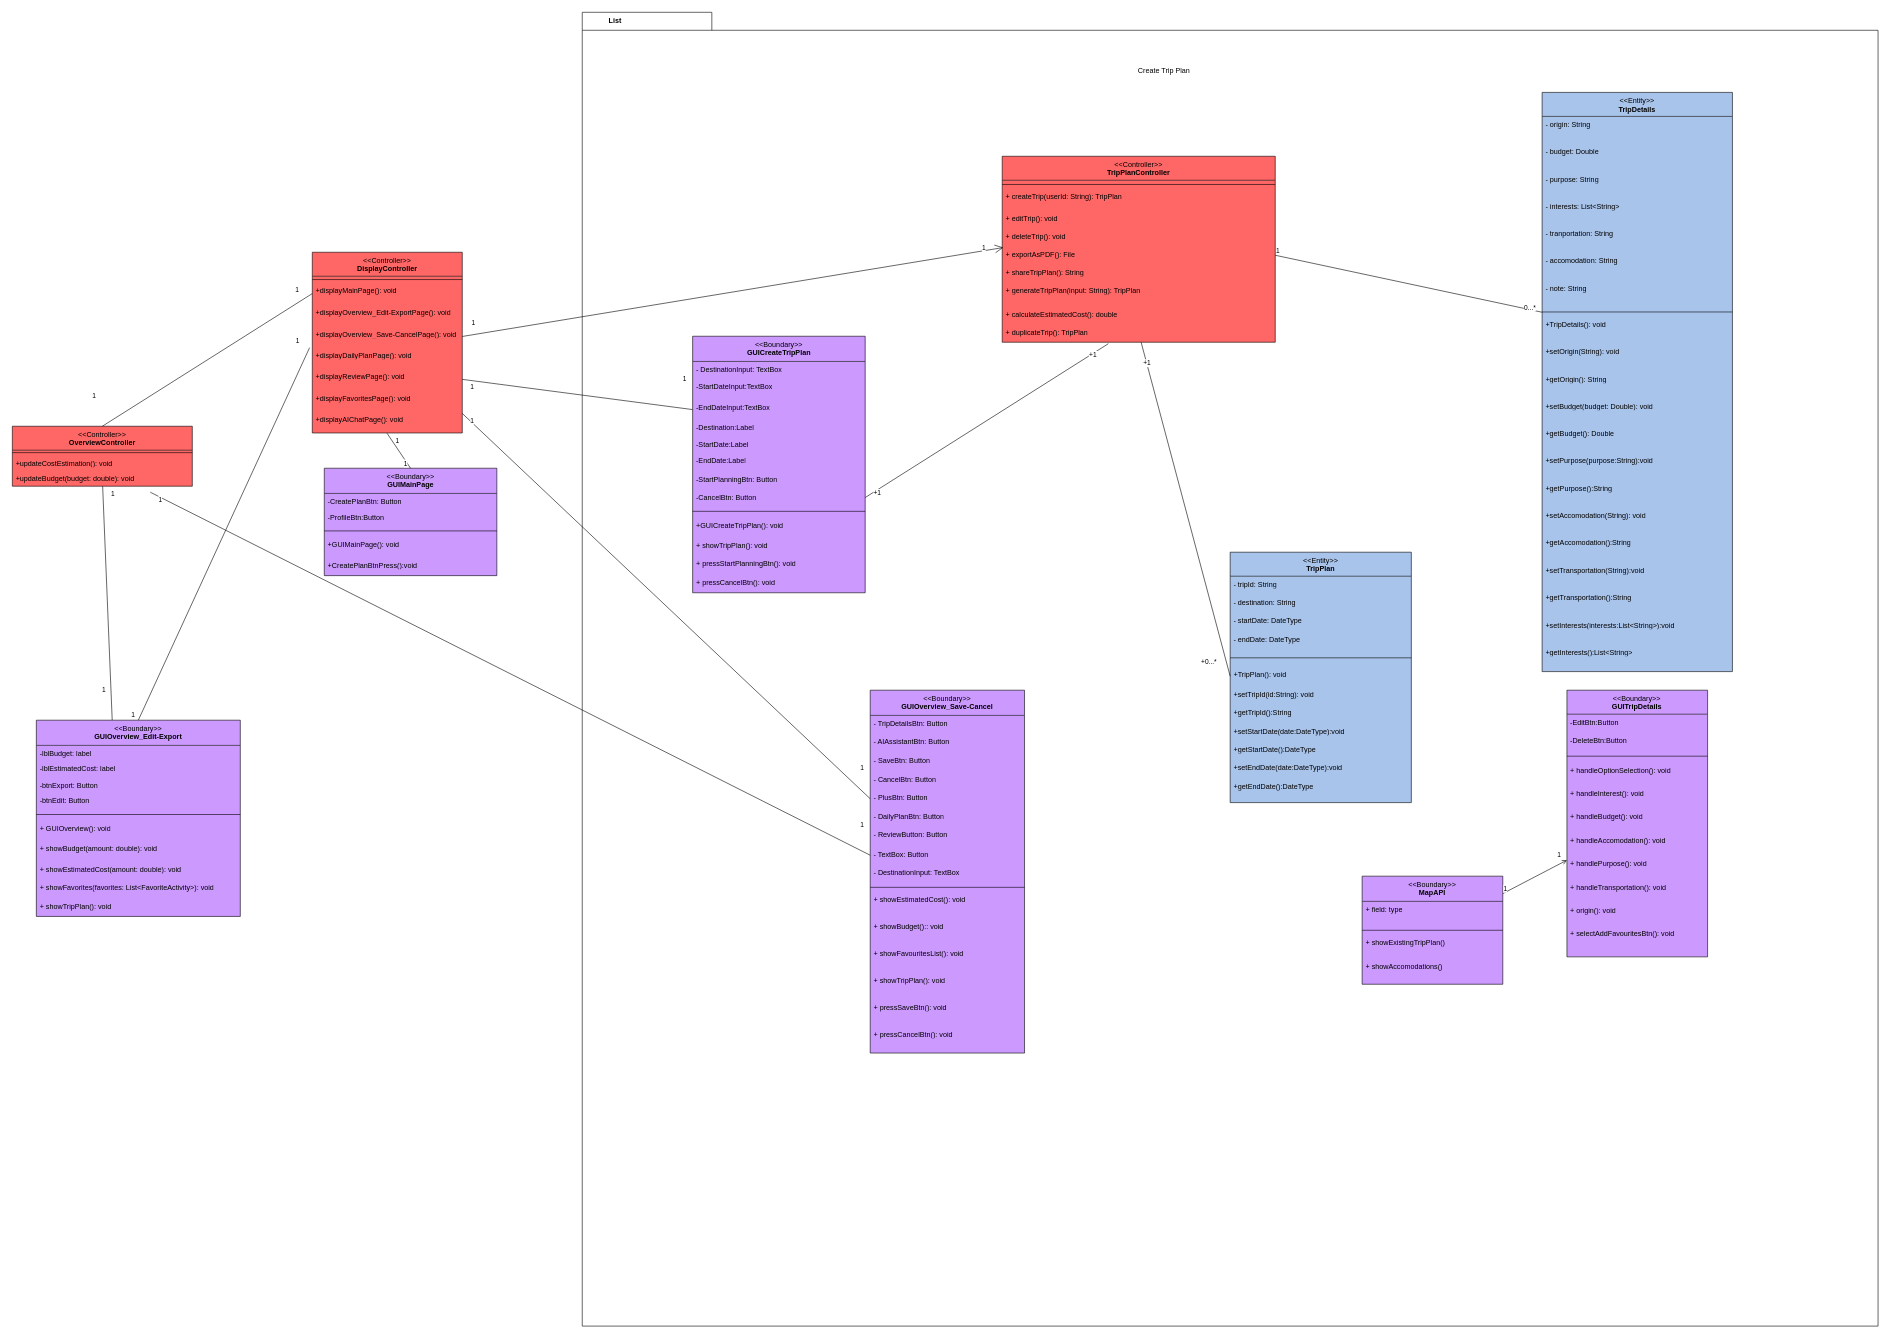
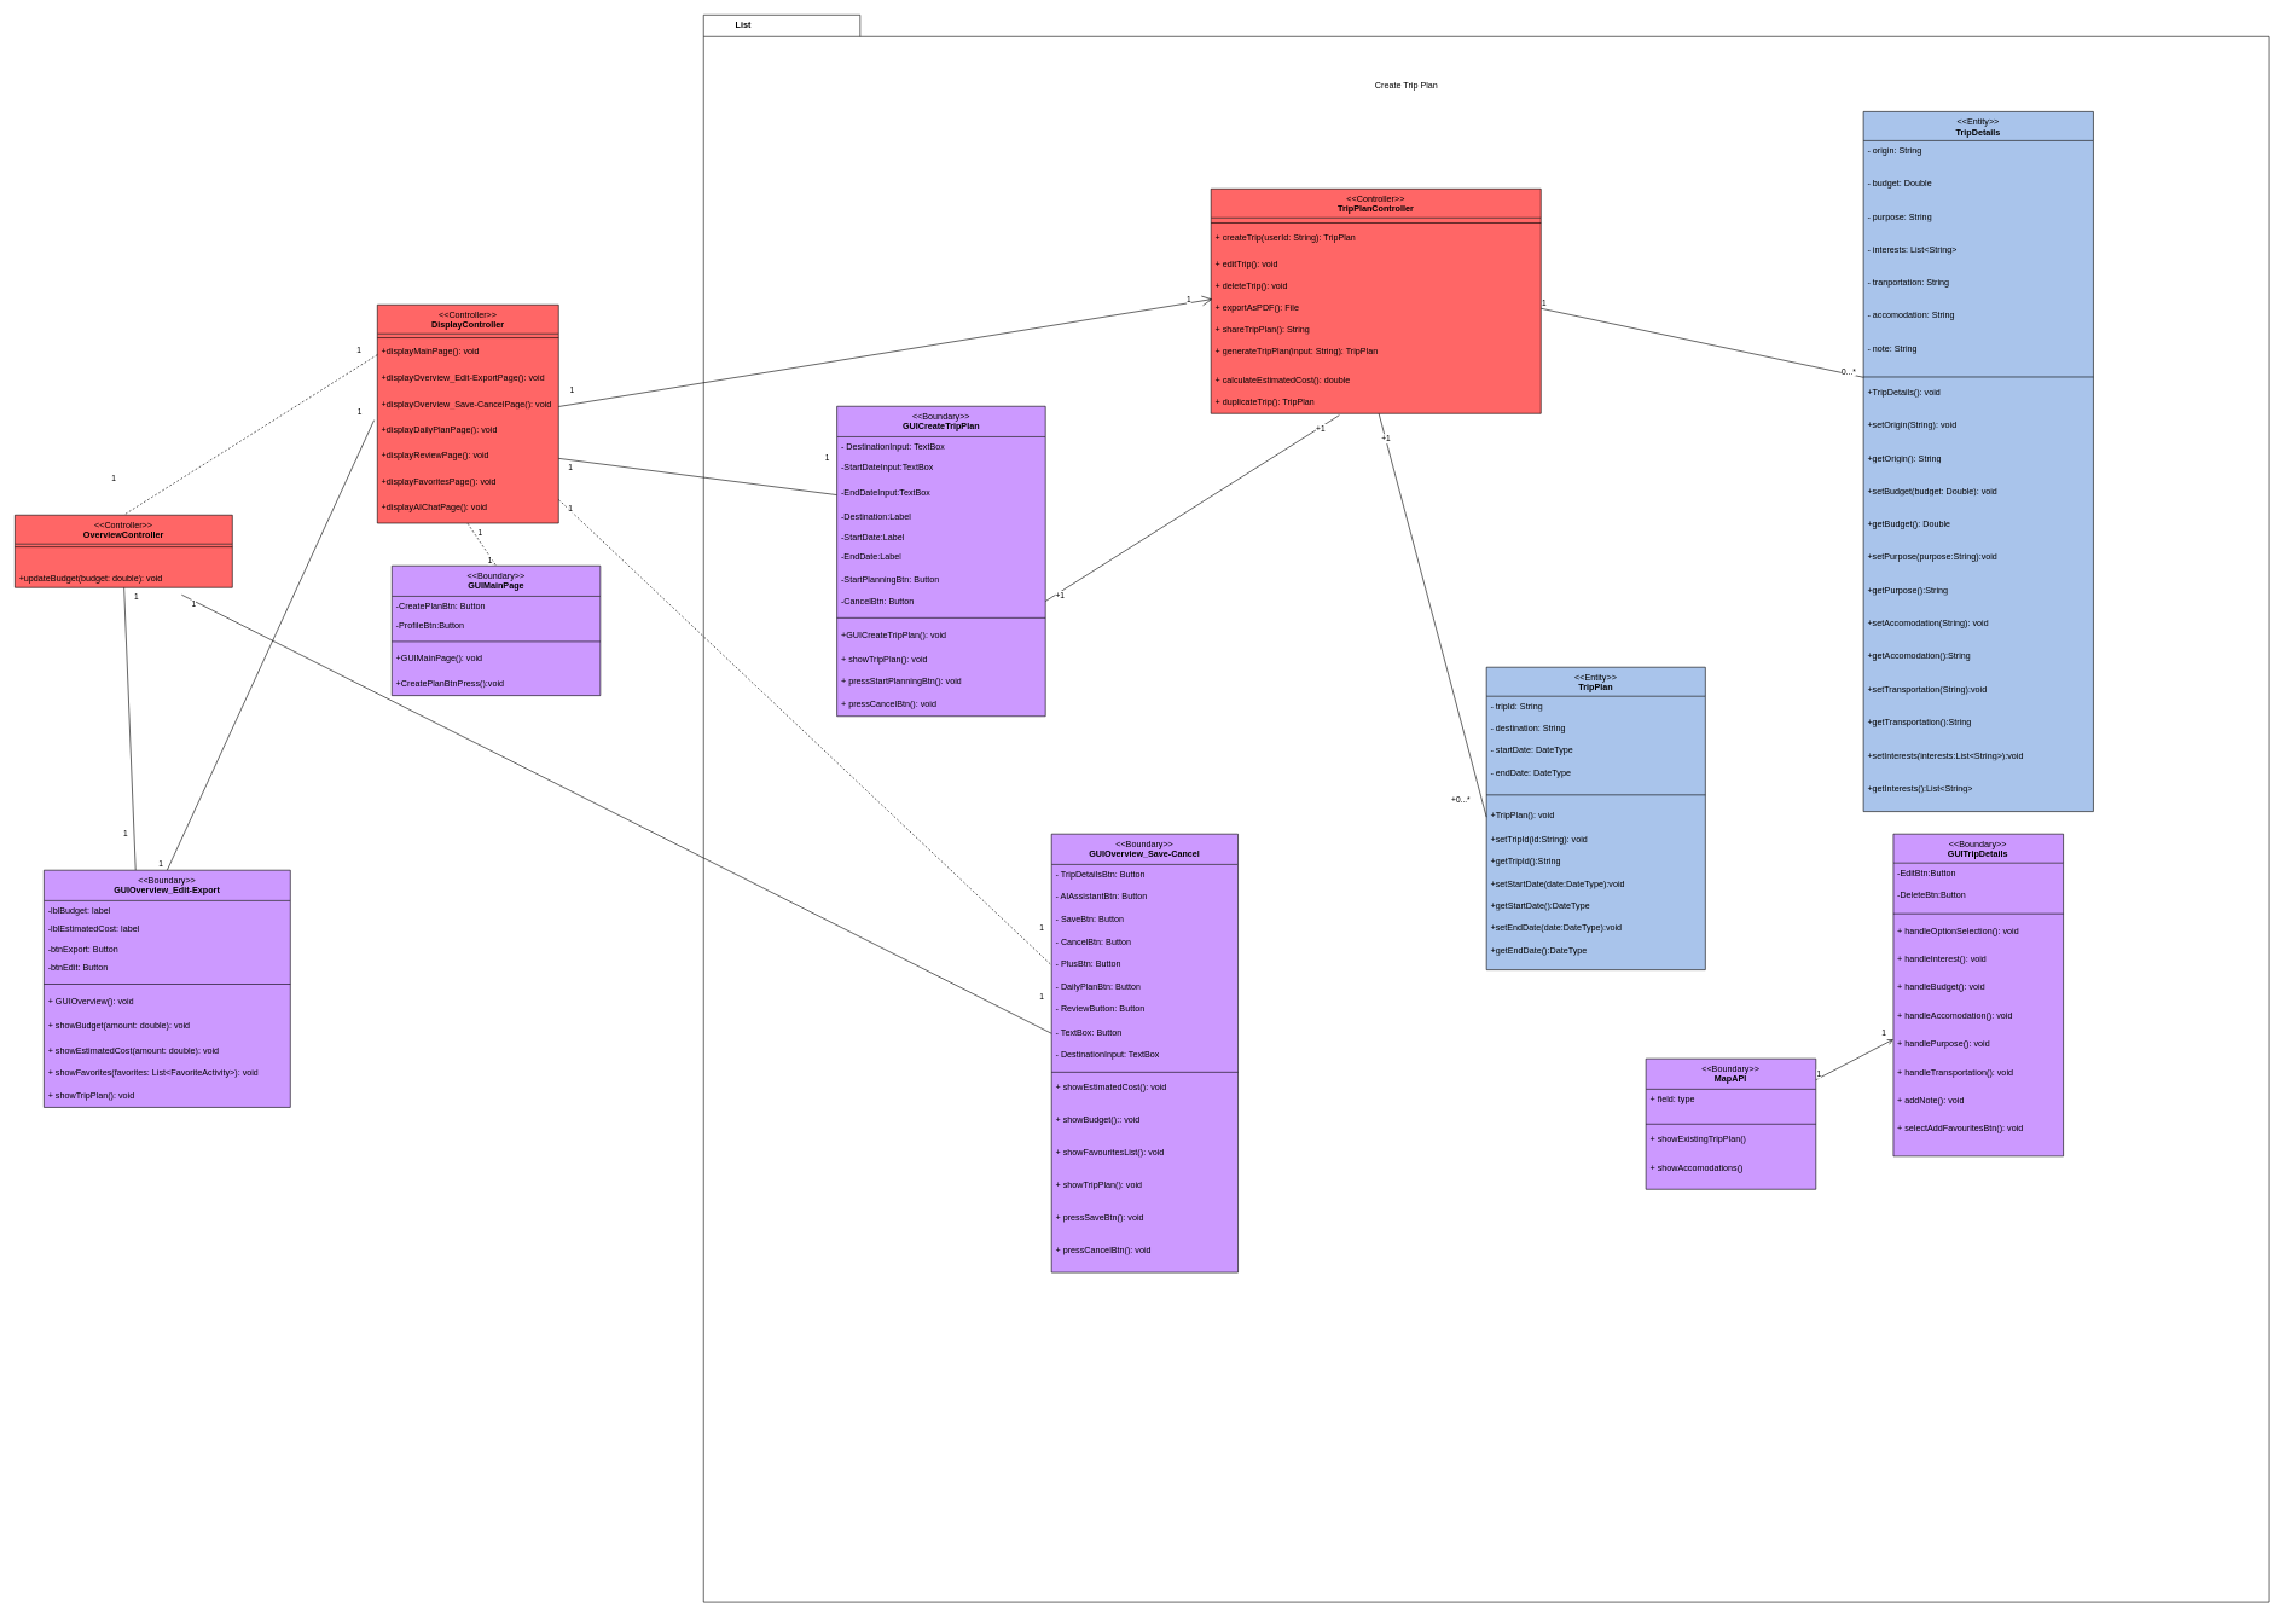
- <mxCell id="79" value="" style="endArrow=none;html=1;rounded=0;exitX=0;exitY=0.5;exitDx=0;exitDy=0;entryX=0.5;entryY=0;entryDx=0;entryDy=0;" parent="1" source="5" target="72" edge="1"><mxGeometry relative="1" as="geometry"><mxPoint x="180" y="600" as="sourcePoint" /><mxPoint x="450" y="916" as="targetPoint" /></mxGeometry></mxCell>
+ <mxCell id="79" value="" style="endArrow=none;html=1;rounded=0;exitX=0;exitY=0.5;exitDx=0;exitDy=0;entryX=0.5;entryY=0;entryDx=0;entryDy=0;dashed=1;" parent="1" source="5" target="72" edge="1"><mxGeometry relative="1" as="geometry"><mxPoint x="180" y="600" as="sourcePoint" /><mxPoint x="450" y="916" as="targetPoint" /></mxGeometry></mxCell>
- <mxCell id="18" value="" style="endArrow=none;html=1;rounded=0;exitX=0.498;exitY=1.008;exitDx=0;exitDy=0;exitPerimeter=0;entryX=0.5;entryY=0;entryDx=0;entryDy=0;" parent="1" source="11" target="12" edge="1"><mxGeometry relative="1" as="geometry"><mxPoint x="1010" y="810" as="sourcePoint" /><mxPoint x="1170" y="810" as="targetPoint" /></mxGeometry></mxCell>
+ <mxCell id="18" value="" style="endArrow=none;html=1;rounded=0;exitX=0.498;exitY=1.008;exitDx=0;exitDy=0;exitPerimeter=0;entryX=0.5;entryY=0;entryDx=0;entryDy=0;dashed=1;" parent="1" source="11" target="12" edge="1"><mxGeometry relative="1" as="geometry"><mxPoint x="1010" y="810" as="sourcePoint" /><mxPoint x="1170" y="810" as="targetPoint" /></mxGeometry></mxCell>
- <mxCell id="74" value="+updateCostEstimation(): void" style="text;strokeColor=none;fillColor=none;align=left;verticalAlign=top;spacingLeft=4;spacingRight=4;overflow=hidden;rotatable=0;points=[[0,0.5],[1,0.5]];portConstraint=eastwest;whiteSpace=wrap;html=1;fontFamily=Helvetica;fontSize=12;fontColor=default;fontStyle=0;horizontal=1;" parent="71" vertex="1"><mxGeometry y="48" width="300" height="26" as="geometry" /></mxCell>
- <mxCell id="102" value="" style="endArrow=none;html=1;rounded=0;" parent="1" source="3" target="82" edge="1"><mxGeometry relative="1" as="geometry"><mxPoint x="780" y="699" as="sourcePoint" /><mxPoint x="1478" y="1337.4" as="targetPoint" /></mxGeometry></mxCell>
+ <mxCell id="102" value="" style="endArrow=none;html=1;rounded=0;dashed=1;" parent="1" source="3" target="82" edge="1"><mxGeometry relative="1" as="geometry"><mxPoint x="780" y="699" as="sourcePoint" /><mxPoint x="1478" y="1337.4" as="targetPoint" /></mxGeometry></mxCell>
- <mxCell id="137" value="&lt;span style=&quot;font-weight: 400;&quot;&gt;+ origin(): void&lt;/span&gt;" style="text;strokeColor=none;fillColor=none;align=left;verticalAlign=top;spacingLeft=4;spacingRight=4;overflow=hidden;rotatable=0;points=[[0,0.5],[1,0.5]];portConstraint=eastwest;whiteSpace=wrap;html=1;fontFamily=Helvetica;fontSize=12;fontColor=default;fontStyle=1;horizontal=1;" parent="127" vertex="1"><mxGeometry y="354.373" width="234.48" height="39.062" as="geometry" /></mxCell>
+ <mxCell id="137" value="&lt;span style=&quot;font-weight: 400;&quot;&gt;+ addNote(): void&lt;/span&gt;" style="text;strokeColor=none;fillColor=none;align=left;verticalAlign=top;spacingLeft=4;spacingRight=4;overflow=hidden;rotatable=0;points=[[0,0.5],[1,0.5]];portConstraint=eastwest;whiteSpace=wrap;html=1;fontFamily=Helvetica;fontSize=12;fontColor=default;fontStyle=1;horizontal=1;" parent="127" vertex="1"><mxGeometry y="354.373" width="234.48" height="39.062" as="geometry" /></mxCell>
